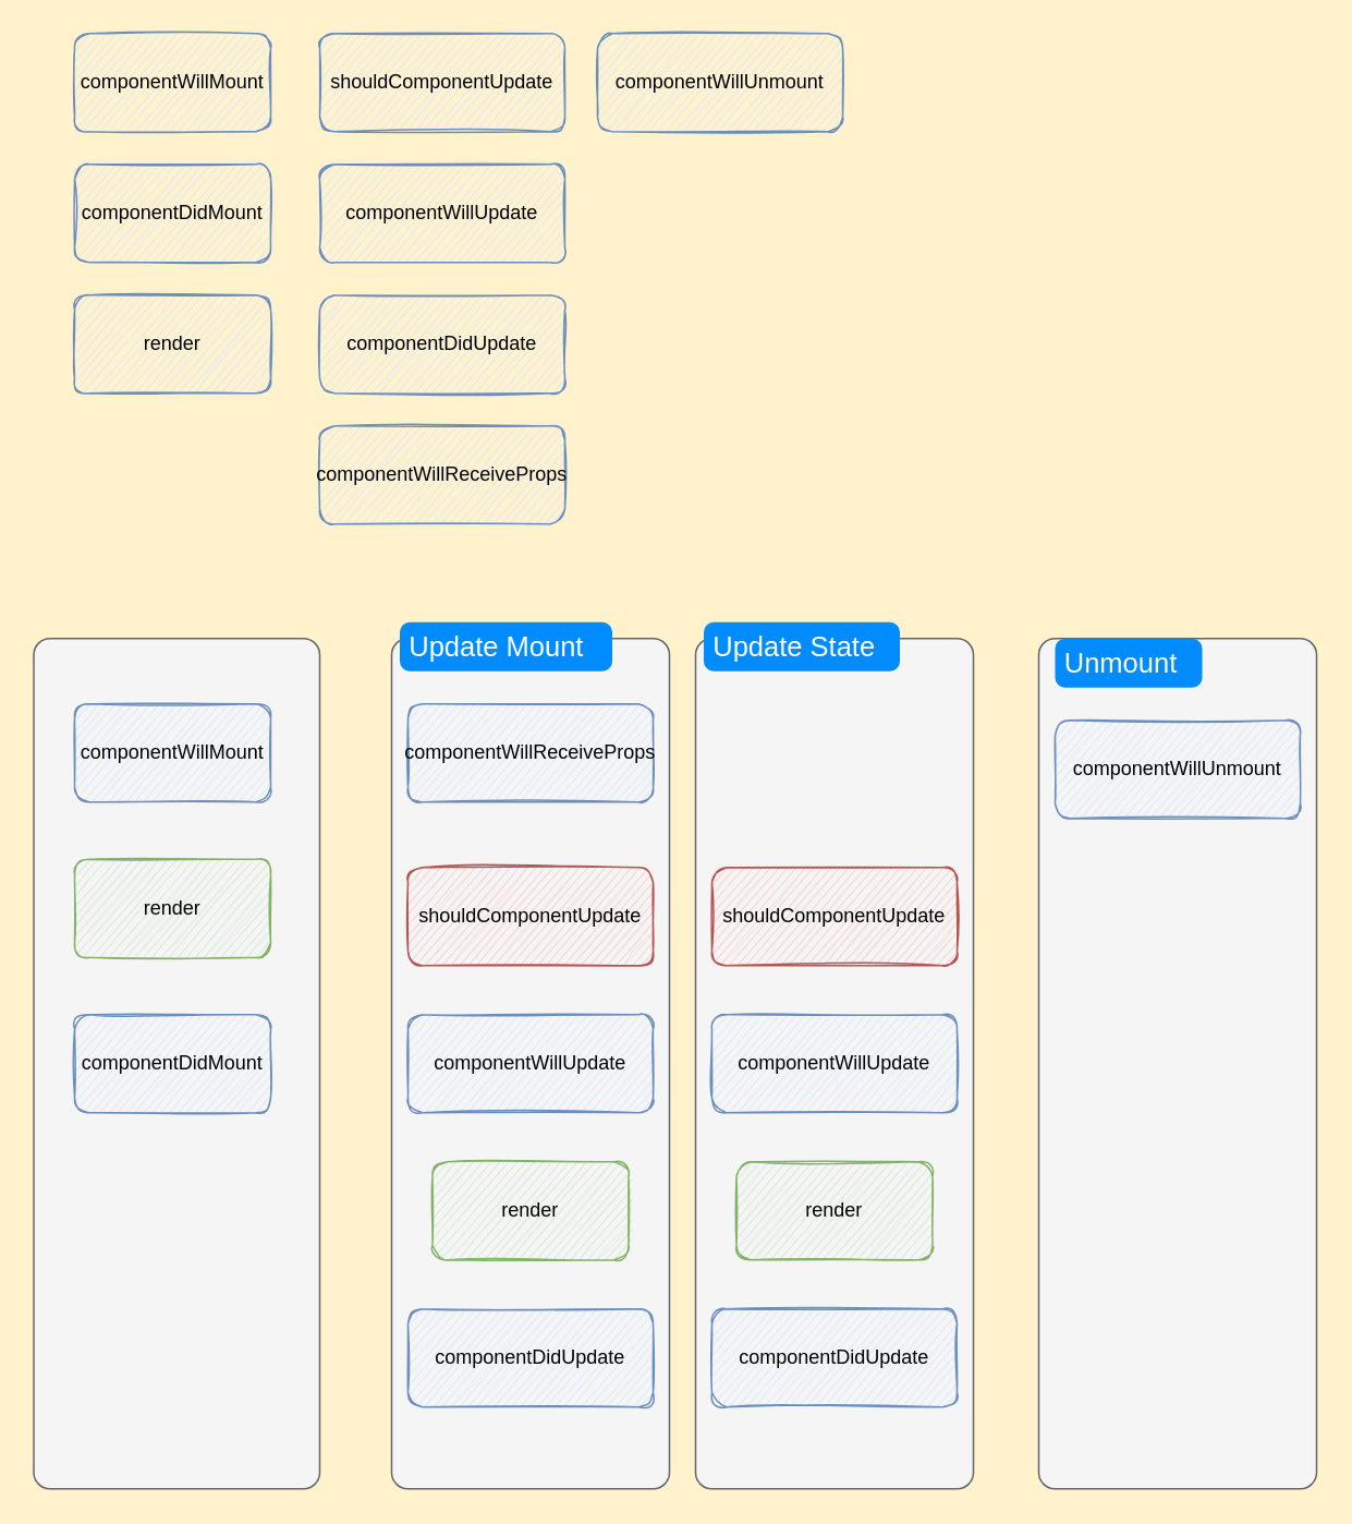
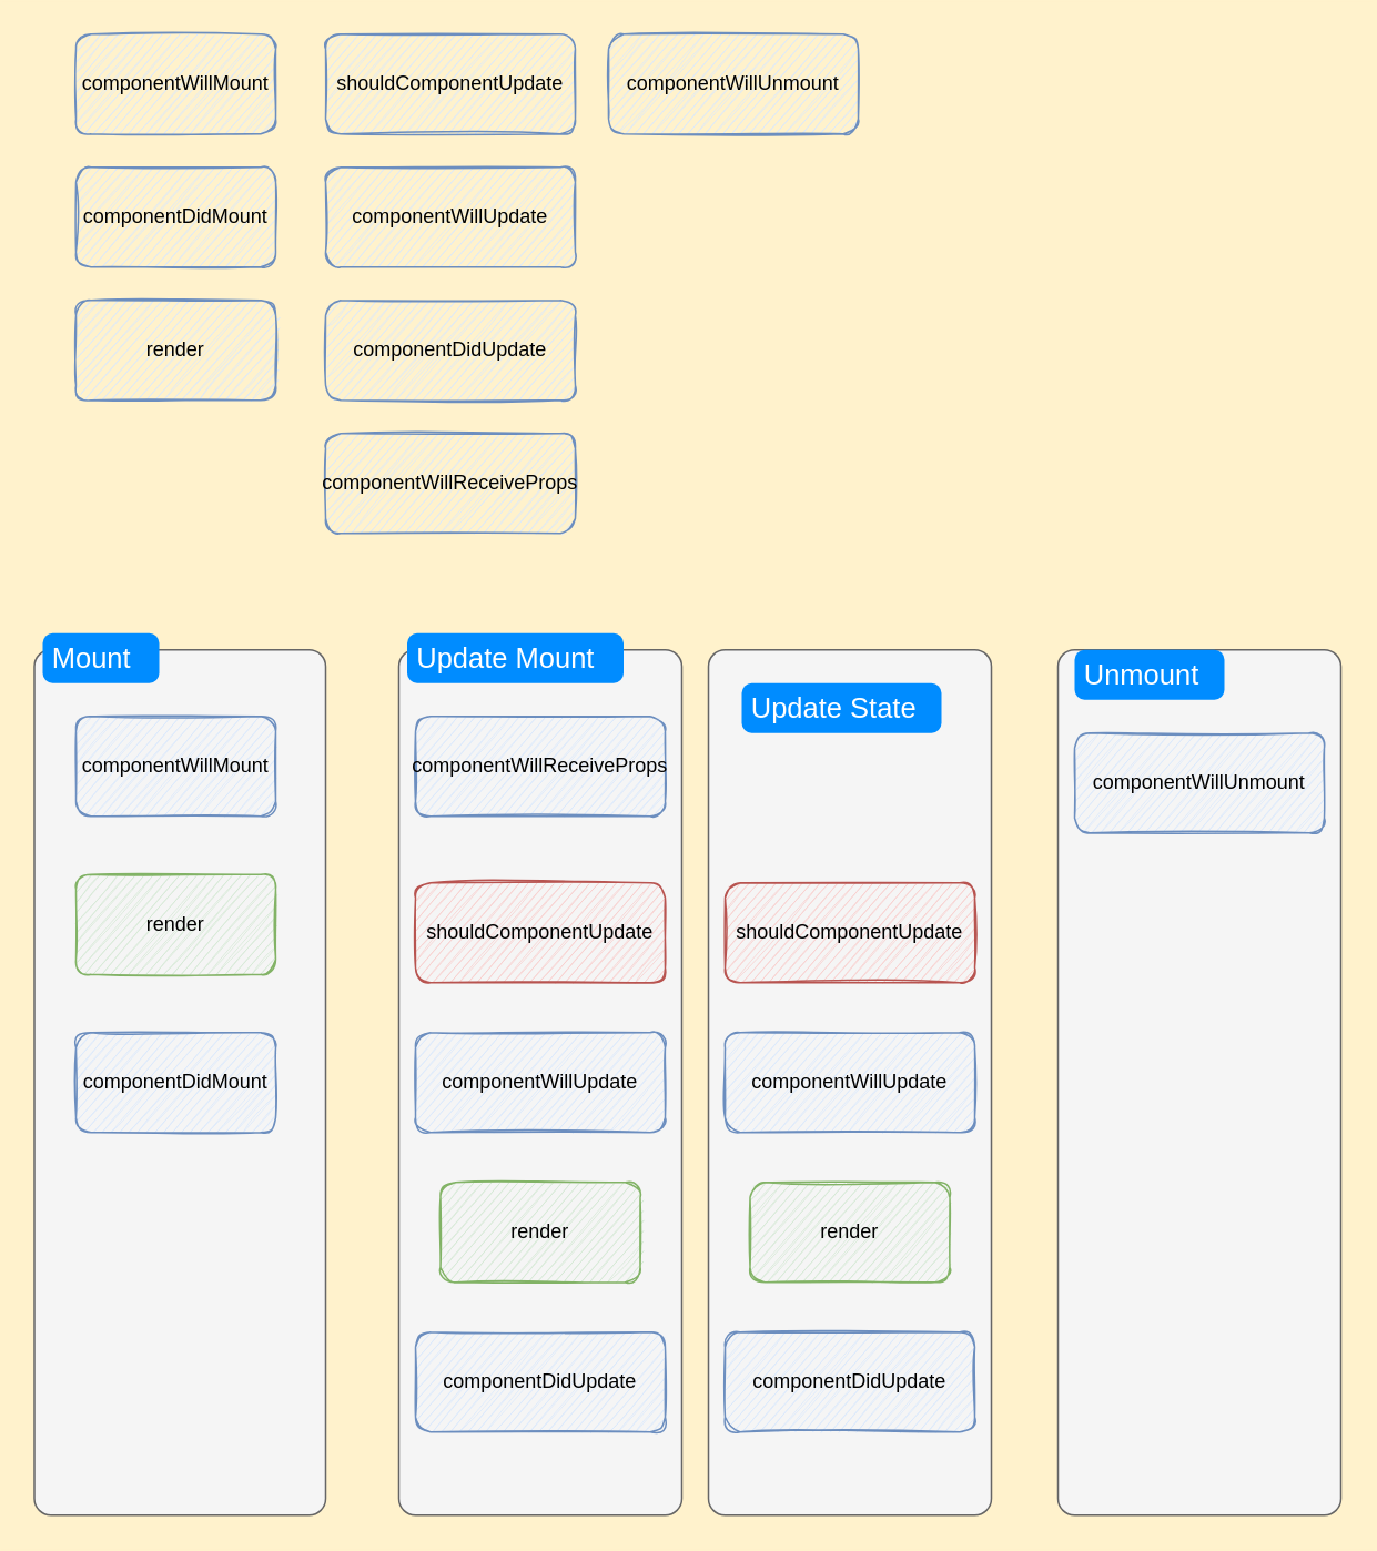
+ <mxCell id="3" value="Mount" style="shape=rect;strokeColor=none;fillColor=#008cff;strokeWidth=1;dashed=0;rounded=1;arcSize=20;fontColor=#ffffff;fontSize=17;spacing=2;spacingTop=-2;align=left;autosize=1;spacingLeft=4;resizeWidth=0;resizeHeight=0;perimeter=none;" vertex="1" parent="2"><mxGeometry x="5" width="70" height="30" as="geometry" /></mxCell>
- <mxCell id="26" value="Update State" style="shape=rect;strokeColor=none;fillColor=#008cff;strokeWidth=1;dashed=0;rounded=1;arcSize=20;fontColor=#ffffff;fontSize=17;spacing=2;spacingTop=-2;align=left;autosize=1;spacingLeft=4;resizeWidth=0;resizeHeight=0;perimeter=none;" vertex="1" parent="25"><mxGeometry x="5" width="120" height="30" as="geometry" /></mxCell>
+ <mxCell id="26" value="Update State" style="shape=rect;strokeColor=none;fillColor=#008cff;strokeWidth=1;dashed=0;rounded=1;arcSize=20;fontColor=#ffffff;fontSize=17;spacing=2;spacingTop=-2;align=left;autosize=1;spacingLeft=4;resizeWidth=0;resizeHeight=0;perimeter=none;" vertex="1" parent="25"><mxGeometry x="20" y="30" width="120" height="30" as="geometry" /></mxCell>
